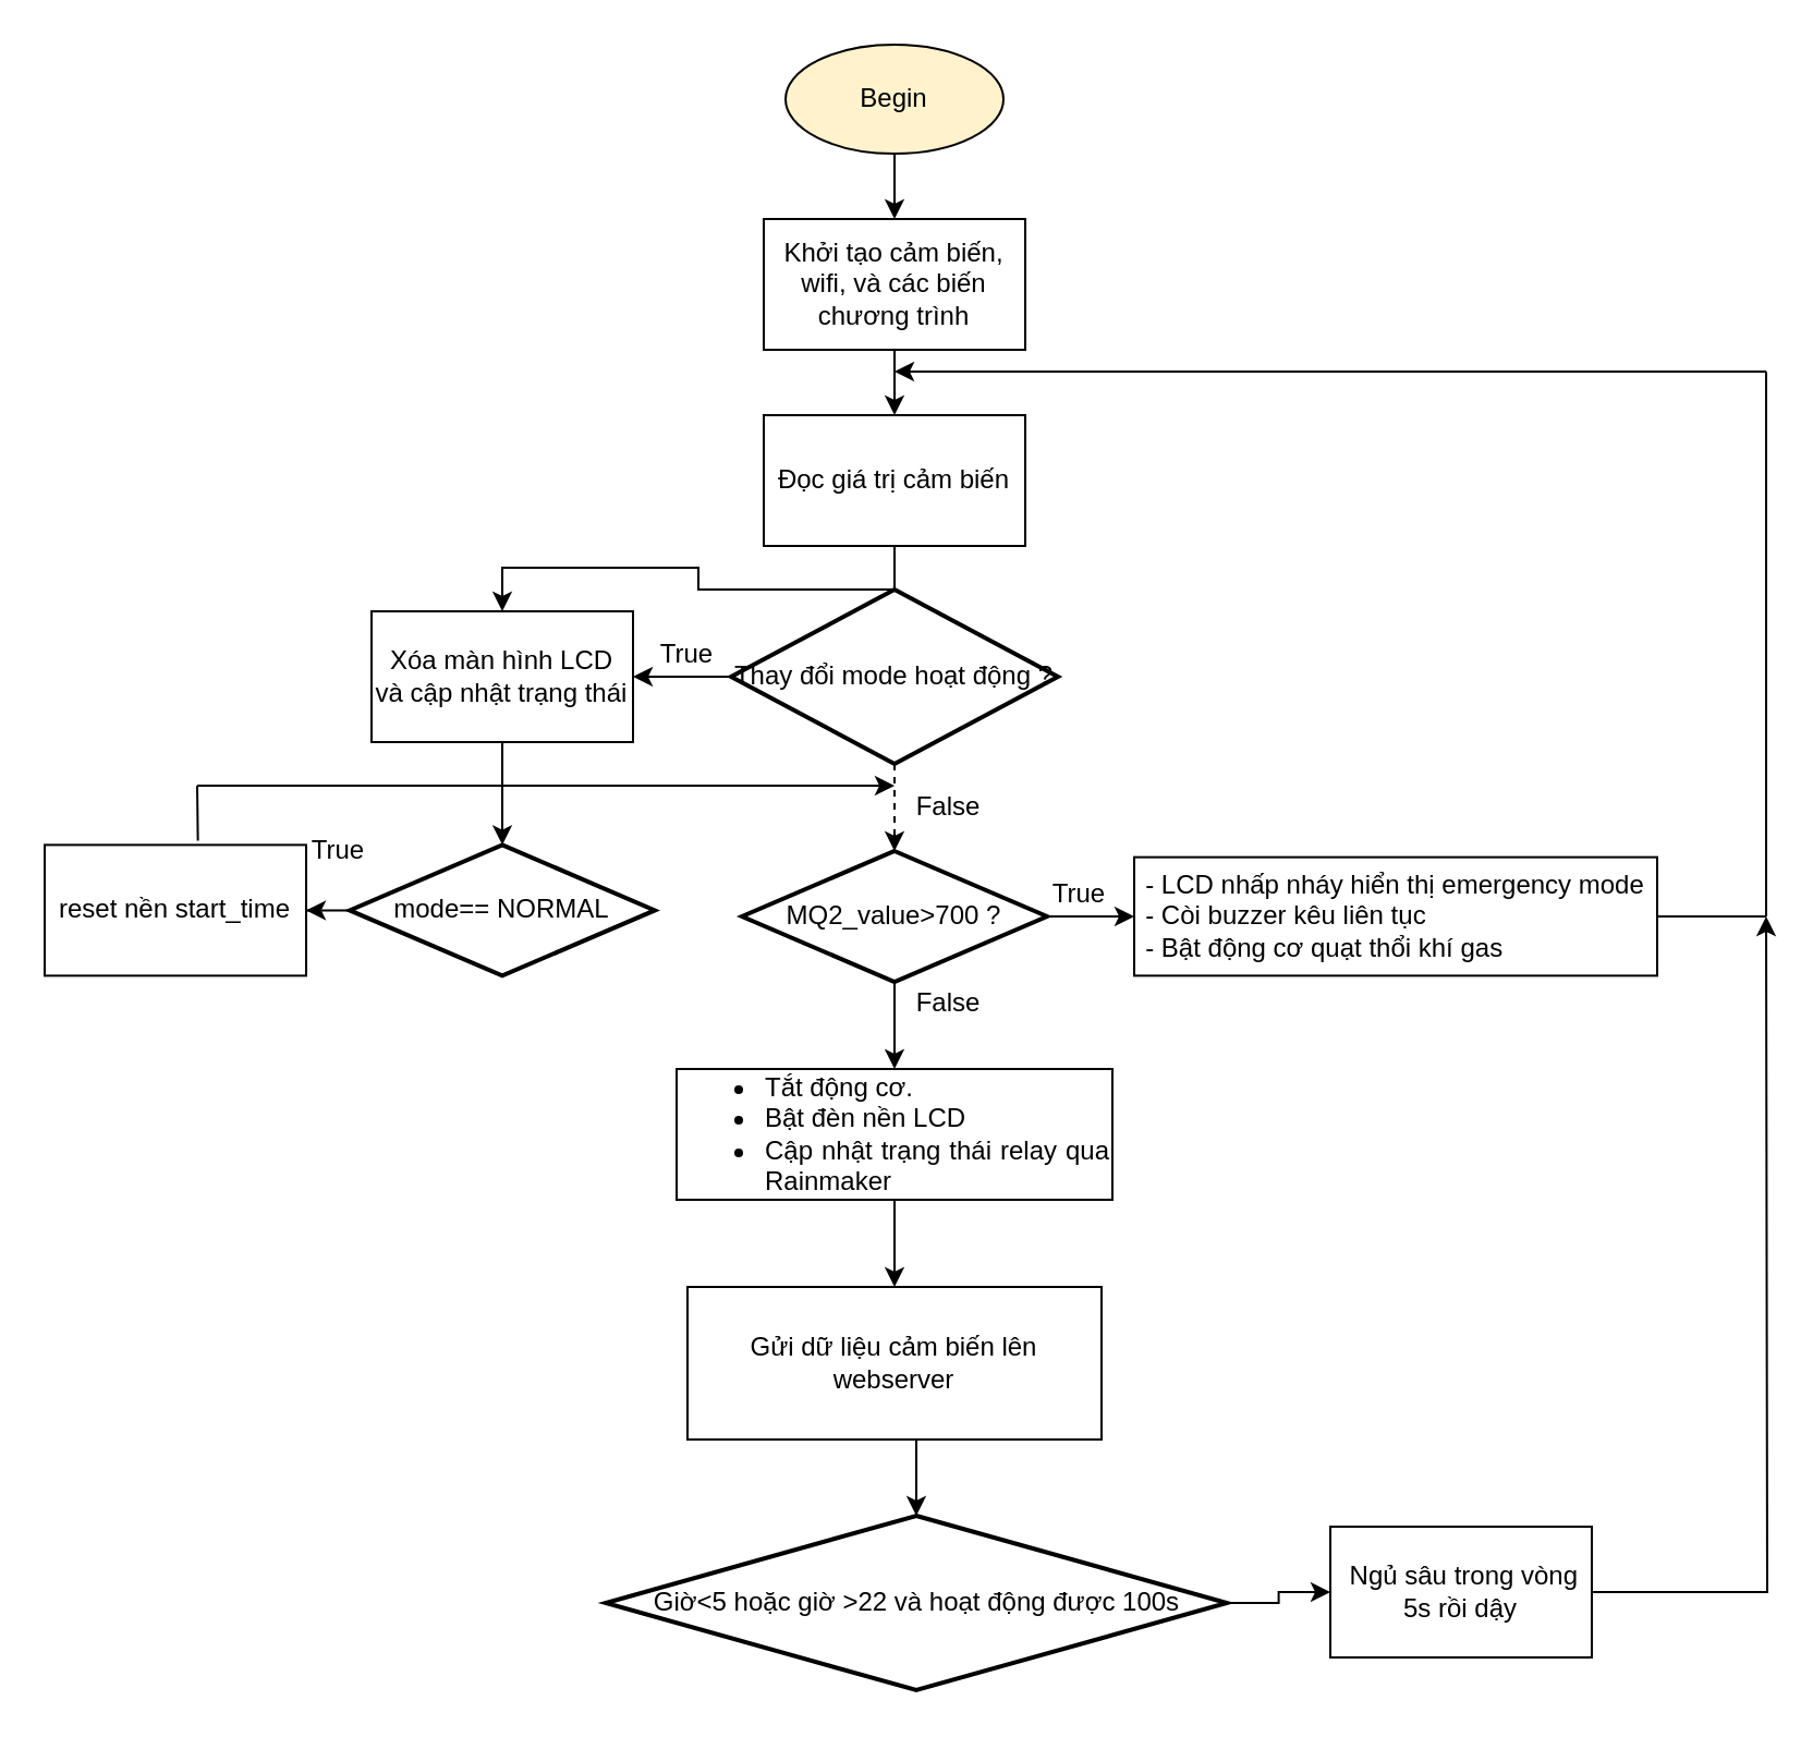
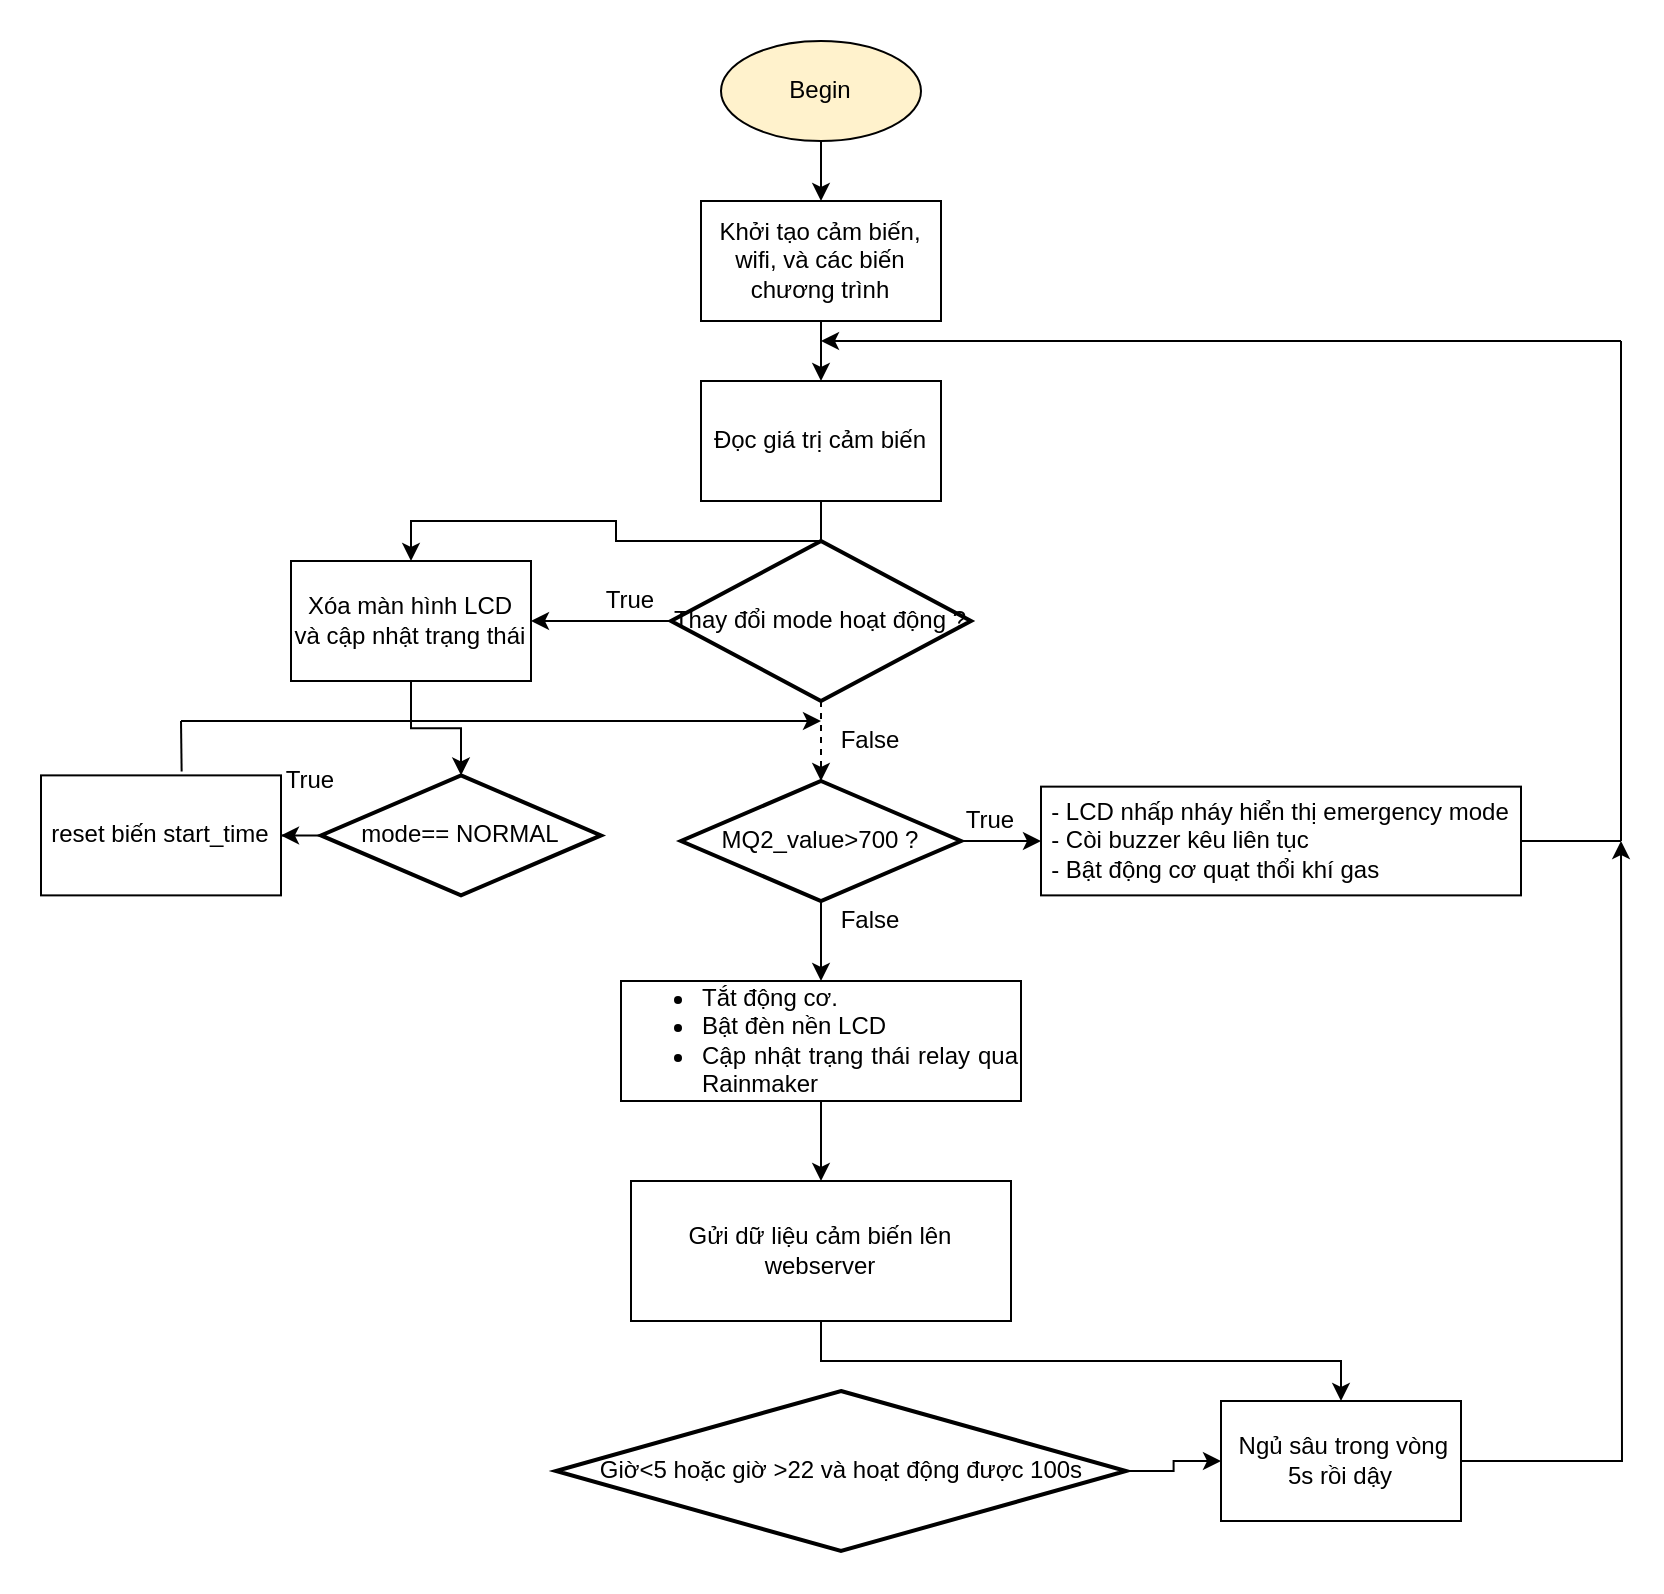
- <mxCell id="10" value="Xóa màn hình LCD và cập nhật trạng thái" style="rounded=0;whiteSpace=wrap;html=1;" vertex="1" parent="1"><mxGeometry x="170" y="280" width="120" height="60" as="geometry" /></mxCell>
+ <mxCell id="10" value="Xóa màn hình LCD và cập nhật trạng thái" style="rounded=0;whiteSpace=wrap;html=1;" vertex="1" parent="1"><mxGeometry x="145" y="280" width="120" height="60" as="geometry" /></mxCell>
- <mxCell id="14" value="reset nền start_time" style="rounded=0;whiteSpace=wrap;html=1;" vertex="1" parent="1"><mxGeometry x="20" y="387.19" width="120" height="60" as="geometry" /></mxCell>
+ <mxCell id="14" value="reset biến start_time" style="rounded=0;whiteSpace=wrap;html=1;" vertex="1" parent="1"><mxGeometry x="20" y="387.19" width="120" height="60" as="geometry" /></mxCell>
- <mxCell id="30" style="edgeStyle=orthogonalEdgeStyle;rounded=0;orthogonalLoop=1;jettySize=auto;html=1;exitX=0.5;exitY=1;exitDx=0;exitDy=0;entryX=0.5;entryY=0;entryDx=0;entryDy=0;entryPerimeter=0;" edge="1" parent="1" source="27" target="29"><mxGeometry relative="1" as="geometry" /></mxCell>
+ <mxCell id="30" style="edgeStyle=orthogonalEdgeStyle;rounded=0;orthogonalLoop=1;jettySize=auto;html=1;exitX=0.5;exitY=1;exitDx=0;exitDy=0;" edge="1" parent="1" source="27" target="32"><mxGeometry relative="1" as="geometry" /></mxCell>
